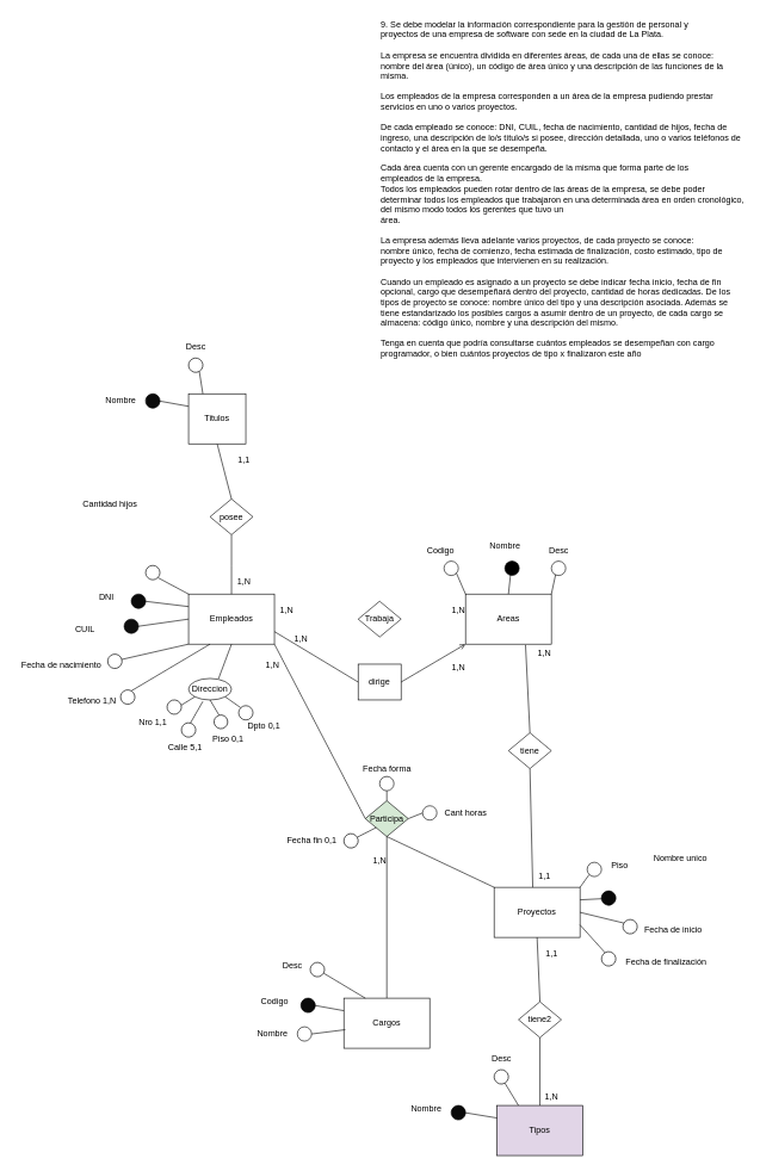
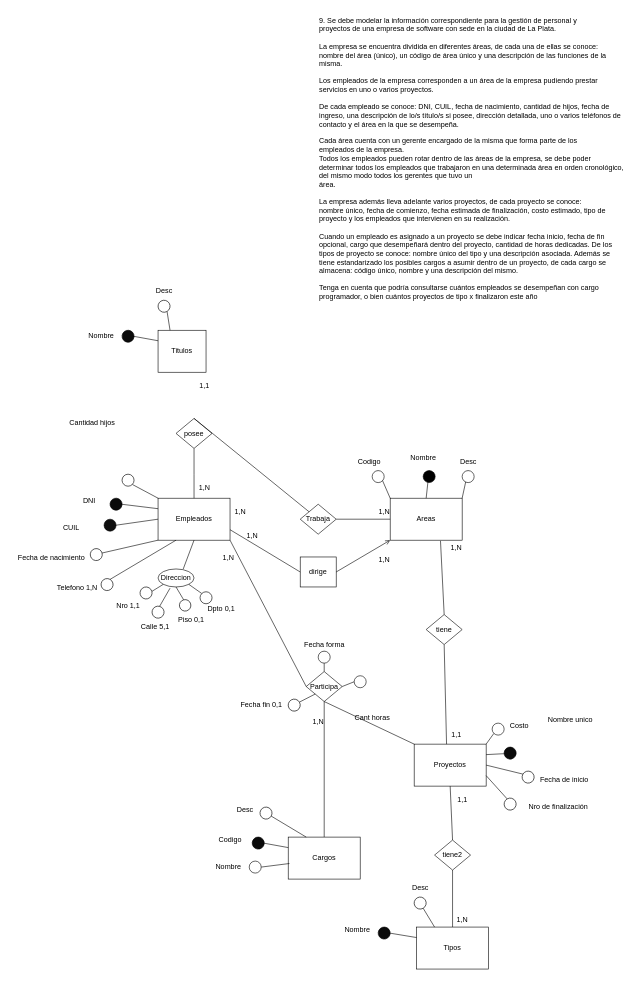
- <mxCell id="99" value="" style="endArrow=none;html=1;rounded=0;exitX=0.5;exitY=0;exitDx=0;exitDy=0;entryX=0.5;entryY=1;entryDx=0;entryDy=0;" edge="1" parent="1" source="98" target="100"><mxGeometry width="50" height="50" relative="1" as="geometry"><mxPoint x="200" y="540" as="sourcePoint" /><mxPoint x="323" y="640" as="targetPoint" /></mxGeometry></mxCell>
+ <mxCell id="99" value="" style="endArrow=none;html=1;rounded=0;exitX=0.5;exitY=0;exitDx=0;exitDy=0;" edge="1" parent="1" source="98" target="34"><mxGeometry width="50" height="50" relative="1" as="geometry"><mxPoint x="200" y="540" as="sourcePoint" /><mxPoint x="323" y="640" as="targetPoint" /></mxGeometry></mxCell>
+ <mxCell id="38" value="" style="endArrow=none;html=1;rounded=0;exitX=1;exitY=0.5;exitDx=0;exitDy=0;entryX=0;entryY=0.5;entryDx=0;entryDy=0;" edge="1" parent="1" source="34" target="33"><mxGeometry width="50" height="50" relative="1" as="geometry"><mxPoint x="590" y="900" as="sourcePoint" /><mxPoint x="640" y="850" as="targetPoint" /></mxGeometry></mxCell>
- <mxCell id="73" value="Cant horas" style="text;html=1;align=center;verticalAlign=middle;resizable=0;points=[];autosize=1;strokeColor=none;fillColor=none;" vertex="1" parent="1"><mxGeometry x="610" y="1121" width="80" height="30" as="geometry" /></mxCell>
+ <mxCell id="73" value="Cant horas" style="text;html=1;align=center;verticalAlign=middle;resizable=0;points=[];autosize=1;strokeColor=none;fillColor=none;" vertex="1" parent="1"><mxGeometry x="580" y="1181" width="80" height="30" as="geometry" /></mxCell>
- <mxCell id="55" value="Participa" style="rhombus;whiteSpace=wrap;html=1;fillColor=#d5e8d4;" vertex="1" parent="1"><mxGeometry x="510" y="1119" width="60" height="50" as="geometry" /></mxCell>
+ <mxCell id="55" value="Participa" style="rhombus;whiteSpace=wrap;html=1;" vertex="1" parent="1"><mxGeometry x="510" y="1119" width="60" height="50" as="geometry" /></mxCell>
- <mxCell id="54" value="Piso" style="text;html=1;align=center;verticalAlign=middle;resizable=0;points=[];autosize=1;strokeColor=none;fillColor=none;" vertex="1" parent="1"><mxGeometry x="840" y="1195" width="50" height="30" as="geometry" /></mxCell>
+ <mxCell id="54" value="Costo" style="text;html=1;align=center;verticalAlign=middle;resizable=0;points=[];autosize=1;strokeColor=none;fillColor=none;" vertex="1" parent="1"><mxGeometry x="840" y="1195" width="50" height="30" as="geometry" /></mxCell>
- <mxCell id="51" value="Fecha de finalización" style="text;html=1;align=center;verticalAlign=middle;resizable=0;points=[];autosize=1;strokeColor=none;fillColor=none;" vertex="1" parent="1"><mxGeometry x="860" y="1330" width="140" height="30" as="geometry" /></mxCell>
+ <mxCell id="51" value="Nro de finalización" style="text;html=1;align=center;verticalAlign=middle;resizable=0;points=[];autosize=1;strokeColor=none;fillColor=none;" vertex="1" parent="1"><mxGeometry x="860" y="1330" width="140" height="30" as="geometry" /></mxCell>
- <mxCell id="77" value="Tipos" style="rounded=0;whiteSpace=wrap;html=1;fillColor=#e1d5e7;" vertex="1" parent="1"><mxGeometry x="694" y="1545" width="120" height="70" as="geometry" /></mxCell>
+ <mxCell id="77" value="Tipos" style="rounded=0;whiteSpace=wrap;html=1;" vertex="1" parent="1"><mxGeometry x="694" y="1545" width="120" height="70" as="geometry" /></mxCell>
